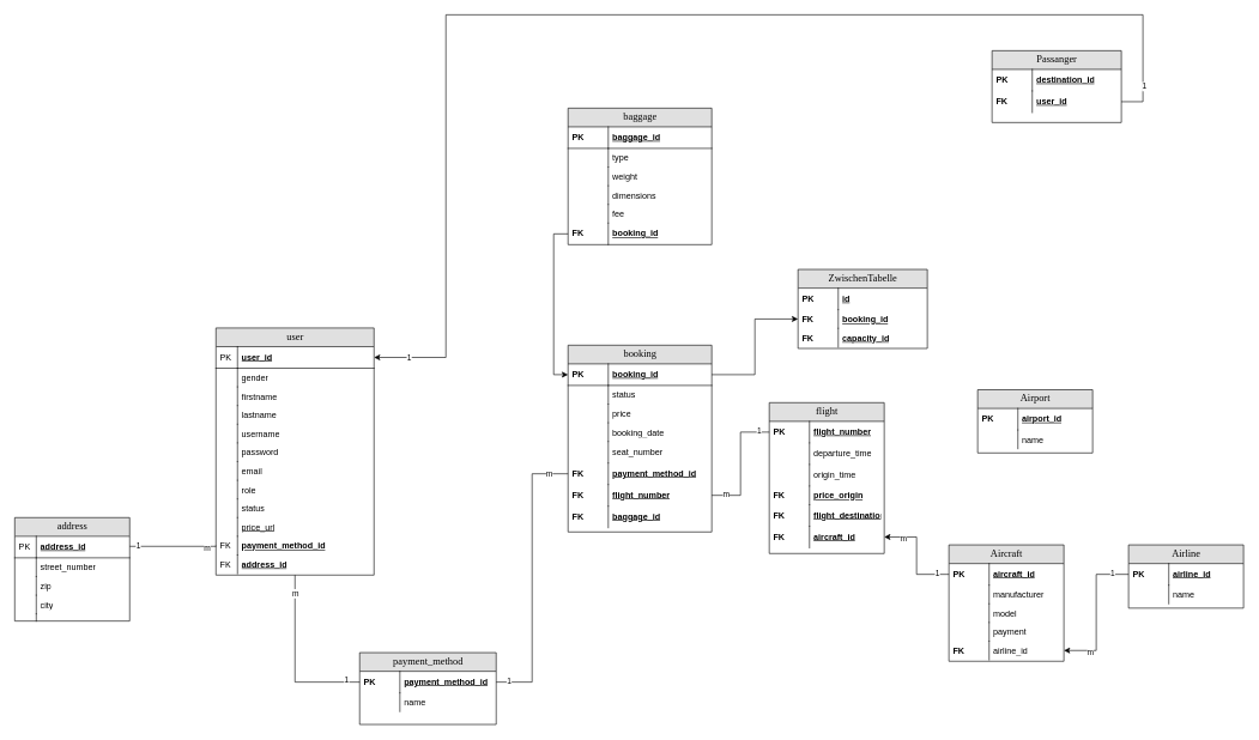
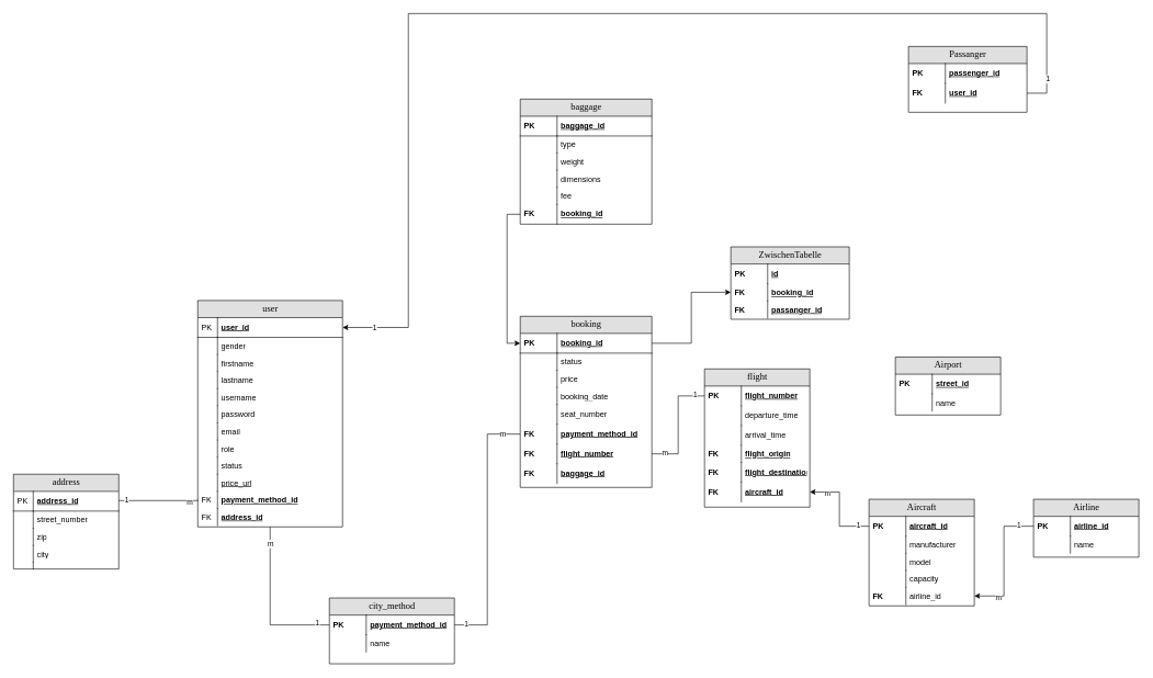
- <mxCell id="75" value="destination_id" style="shape=partialRectangle;top=0;left=0;right=0;bottom=0;html=1;align=left;verticalAlign=middle;fillColor=none;spacingLeft=60;spacingRight=4;whiteSpace=wrap;overflow=hidden;rotatable=0;points=[[0,0.5],[1,0.5]];portConstraint=eastwest;dropTarget=0;fontStyle=5;" parent="74" vertex="1"><mxGeometry y="26" width="180" height="30" as="geometry" /></mxCell>
+ <mxCell id="75" value="passenger_id" style="shape=partialRectangle;top=0;left=0;right=0;bottom=0;html=1;align=left;verticalAlign=middle;fillColor=none;spacingLeft=60;spacingRight=4;whiteSpace=wrap;overflow=hidden;rotatable=0;points=[[0,0.5],[1,0.5]];portConstraint=eastwest;dropTarget=0;fontStyle=5;" parent="74" vertex="1"><mxGeometry y="26" width="180" height="30" as="geometry" /></mxCell>
- <mxCell id="114" value="capacity_id" style="shape=partialRectangle;top=0;left=0;right=0;bottom=0;html=1;align=left;verticalAlign=top;fillColor=none;spacingLeft=60;spacingRight=4;whiteSpace=wrap;overflow=hidden;rotatable=0;points=[[0,0.5],[1,0.5]];portConstraint=eastwest;dropTarget=0;fontStyle=5" parent="109" vertex="1"><mxGeometry y="82" width="180" height="26" as="geometry" /></mxCell>
+ <mxCell id="114" value="passanger_id" style="shape=partialRectangle;top=0;left=0;right=0;bottom=0;html=1;align=left;verticalAlign=top;fillColor=none;spacingLeft=60;spacingRight=4;whiteSpace=wrap;overflow=hidden;rotatable=0;points=[[0,0.5],[1,0.5]];portConstraint=eastwest;dropTarget=0;fontStyle=5" parent="109" vertex="1"><mxGeometry y="82" width="180" height="26" as="geometry" /></mxCell>
- <mxCell id="91" value="airport_id" style="shape=partialRectangle;top=0;left=0;right=0;bottom=0;html=1;align=left;verticalAlign=middle;fillColor=none;spacingLeft=60;spacingRight=4;whiteSpace=wrap;overflow=hidden;rotatable=0;points=[[0,0.5],[1,0.5]];portConstraint=eastwest;dropTarget=0;fontStyle=5;" parent="90" vertex="1"><mxGeometry y="26" width="160" height="30" as="geometry" /></mxCell>
+ <mxCell id="91" value="street_id" style="shape=partialRectangle;top=0;left=0;right=0;bottom=0;html=1;align=left;verticalAlign=middle;fillColor=none;spacingLeft=60;spacingRight=4;whiteSpace=wrap;overflow=hidden;rotatable=0;points=[[0,0.5],[1,0.5]];portConstraint=eastwest;dropTarget=0;fontStyle=5;" parent="90" vertex="1"><mxGeometry y="26" width="160" height="30" as="geometry" /></mxCell>
- <mxCell id="24" value="&lt;span style=&quot;&quot;&gt;origin_time&lt;/span&gt;" style="shape=partialRectangle;top=0;left=0;right=0;bottom=0;html=1;align=left;verticalAlign=middle;fillColor=none;spacingLeft=60;spacingRight=4;whiteSpace=wrap;overflow=hidden;rotatable=0;points=[[0,0.5],[1,0.5]];portConstraint=eastwest;dropTarget=0;fontStyle=0;" parent="19" vertex="1"><mxGeometry y="86" width="160" height="30" as="geometry" /></mxCell>
+ <mxCell id="24" value="&lt;span style=&quot;&quot;&gt;arrival_time&lt;/span&gt;" style="shape=partialRectangle;top=0;left=0;right=0;bottom=0;html=1;align=left;verticalAlign=middle;fillColor=none;spacingLeft=60;spacingRight=4;whiteSpace=wrap;overflow=hidden;rotatable=0;points=[[0,0.5],[1,0.5]];portConstraint=eastwest;dropTarget=0;fontStyle=0;" parent="19" vertex="1"><mxGeometry y="86" width="160" height="30" as="geometry" /></mxCell>
- <mxCell id="26" value="price_origin" style="shape=partialRectangle;top=0;left=0;right=0;bottom=0;html=1;align=left;verticalAlign=top;fillColor=none;spacingLeft=60;spacingRight=4;whiteSpace=wrap;overflow=hidden;rotatable=0;points=[[0,0.5],[1,0.5]];portConstraint=eastwest;dropTarget=0;fontStyle=5" parent="19" vertex="1"><mxGeometry y="116" width="160" height="26" as="geometry" /></mxCell>
+ <mxCell id="26" value="flight_origin" style="shape=partialRectangle;top=0;left=0;right=0;bottom=0;html=1;align=left;verticalAlign=top;fillColor=none;spacingLeft=60;spacingRight=4;whiteSpace=wrap;overflow=hidden;rotatable=0;points=[[0,0.5],[1,0.5]];portConstraint=eastwest;dropTarget=0;fontStyle=5" parent="19" vertex="1"><mxGeometry y="116" width="160" height="26" as="geometry" /></mxCell>
- <mxCell id="102" value="payment" style="shape=partialRectangle;top=0;left=0;right=0;bottom=0;html=1;align=left;verticalAlign=top;fillColor=none;spacingLeft=60;spacingRight=4;whiteSpace=wrap;overflow=hidden;rotatable=0;points=[[0,0.5],[1,0.5]];portConstraint=eastwest;dropTarget=0;" parent="95" vertex="1"><mxGeometry y="108" width="160" height="26" as="geometry" /></mxCell>
+ <mxCell id="102" value="capacity" style="shape=partialRectangle;top=0;left=0;right=0;bottom=0;html=1;align=left;verticalAlign=top;fillColor=none;spacingLeft=60;spacingRight=4;whiteSpace=wrap;overflow=hidden;rotatable=0;points=[[0,0.5],[1,0.5]];portConstraint=eastwest;dropTarget=0;" parent="95" vertex="1"><mxGeometry y="108" width="160" height="26" as="geometry" /></mxCell>
- <mxCell id="79" value="payment_method" style="swimlane;html=1;fontStyle=0;childLayout=stackLayout;horizontal=1;startSize=26;fillColor=#e0e0e0;horizontalStack=0;resizeParent=1;resizeLast=0;collapsible=1;marginBottom=0;swimlaneFillColor=#ffffff;align=center;rounded=0;shadow=0;comic=0;labelBackgroundColor=none;strokeWidth=1;fontFamily=Verdana;fontSize=14" parent="1" vertex="1"><mxGeometry x="500" y="908" width="190" height="100" as="geometry" /></mxCell>
+ <mxCell id="79" value="city_method" style="swimlane;html=1;fontStyle=0;childLayout=stackLayout;horizontal=1;startSize=26;fillColor=#e0e0e0;horizontalStack=0;resizeParent=1;resizeLast=0;collapsible=1;marginBottom=0;swimlaneFillColor=#ffffff;align=center;rounded=0;shadow=0;comic=0;labelBackgroundColor=none;strokeWidth=1;fontFamily=Verdana;fontSize=14" parent="1" vertex="1"><mxGeometry x="500" y="908" width="190" height="100" as="geometry" /></mxCell>
